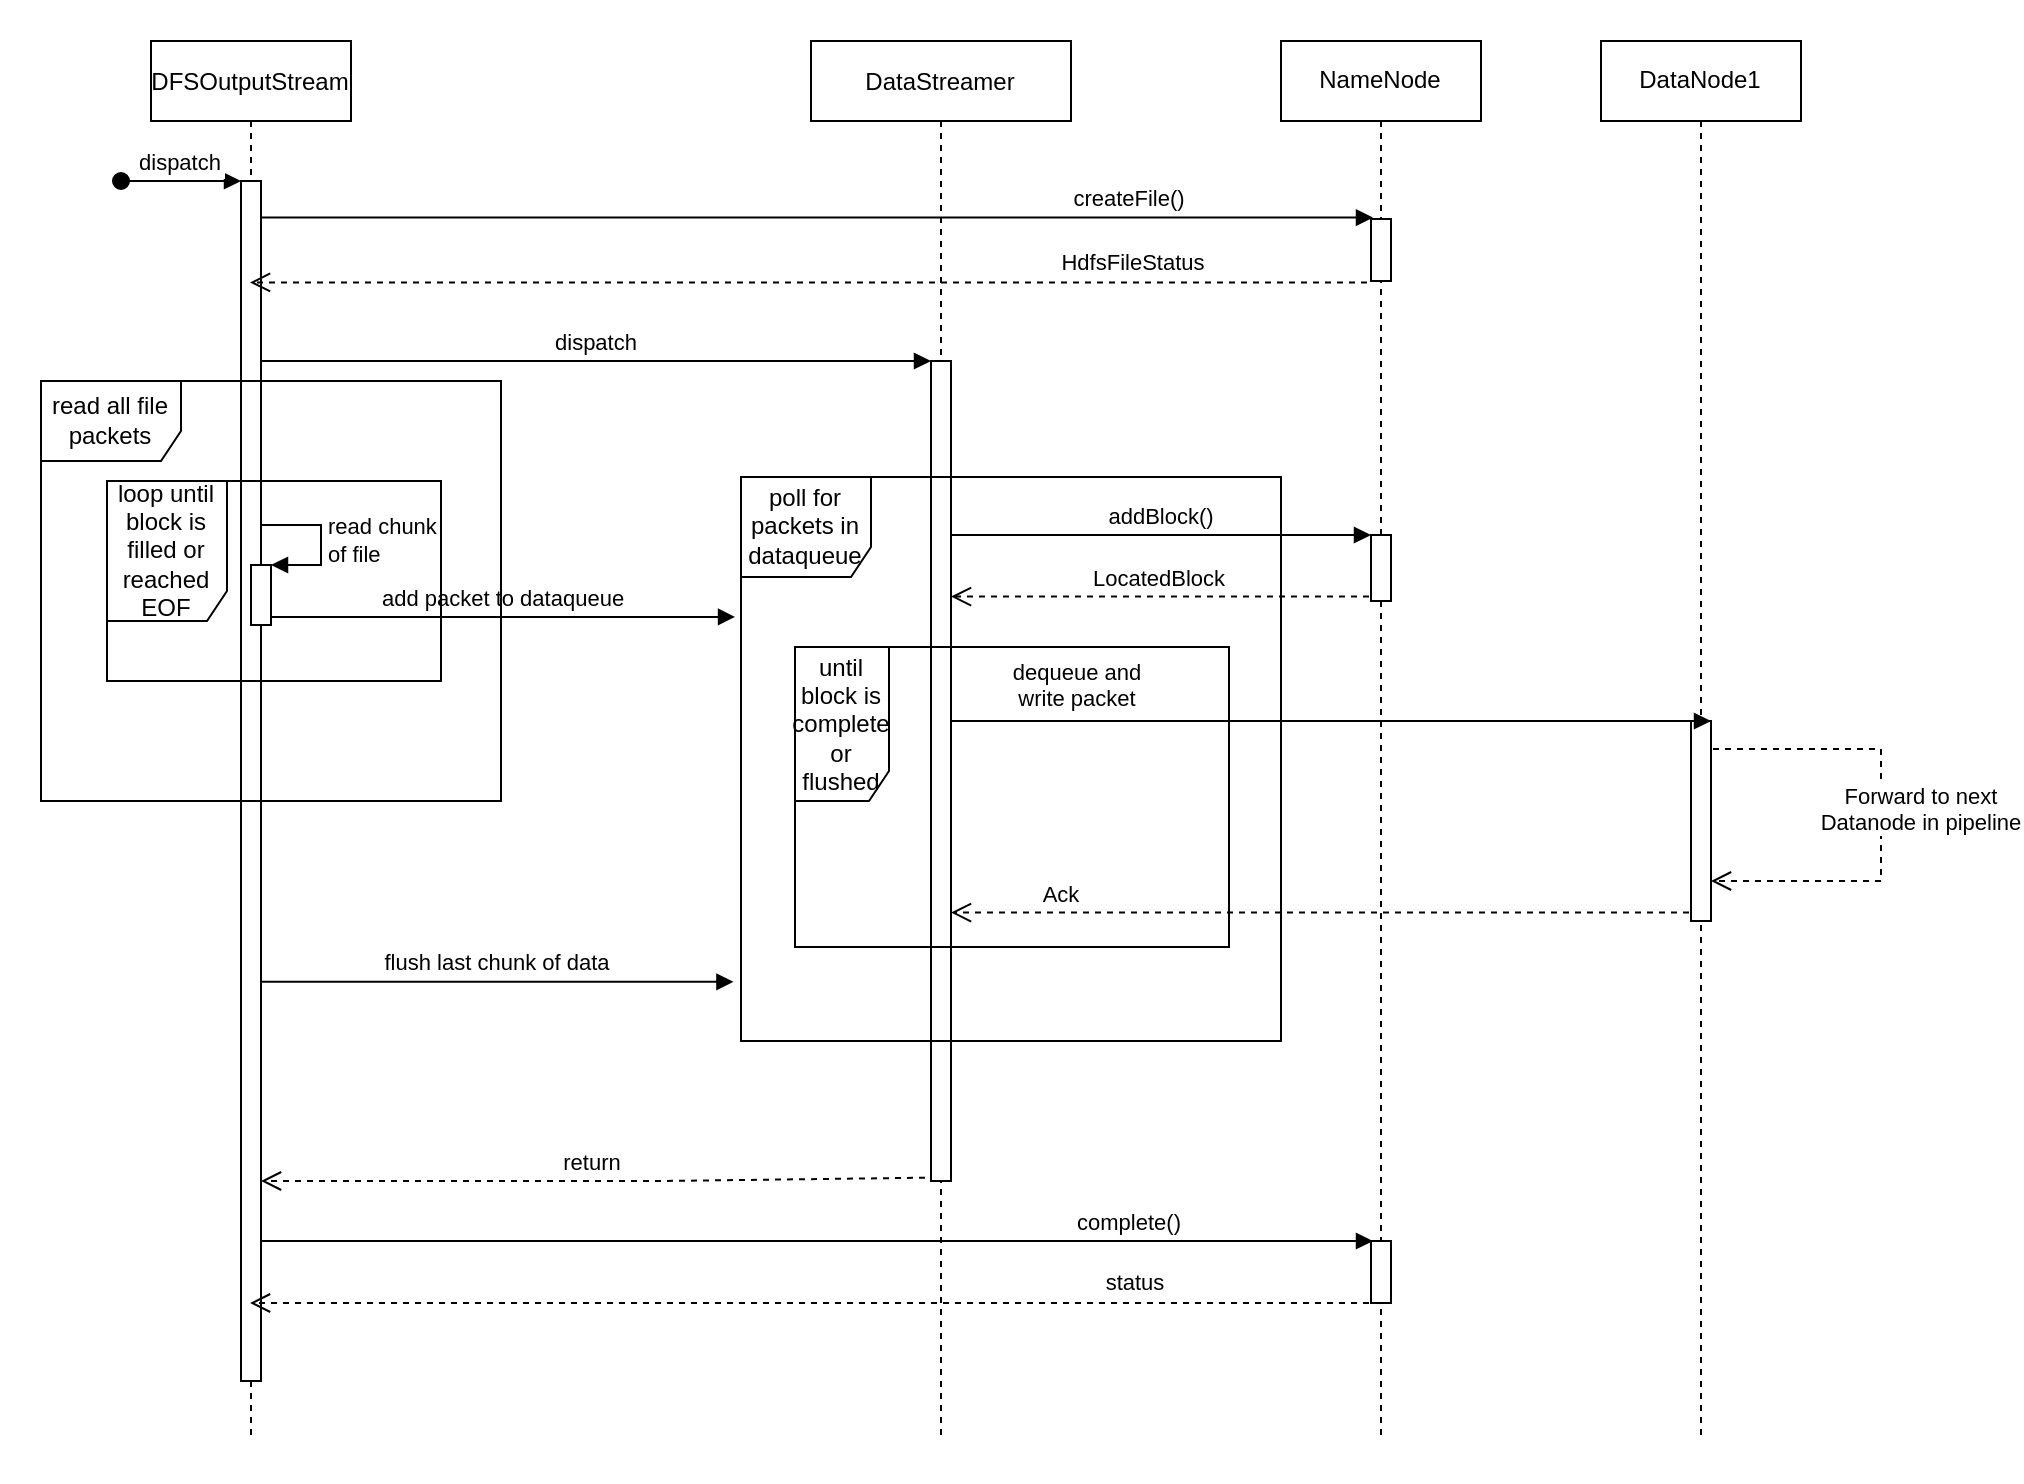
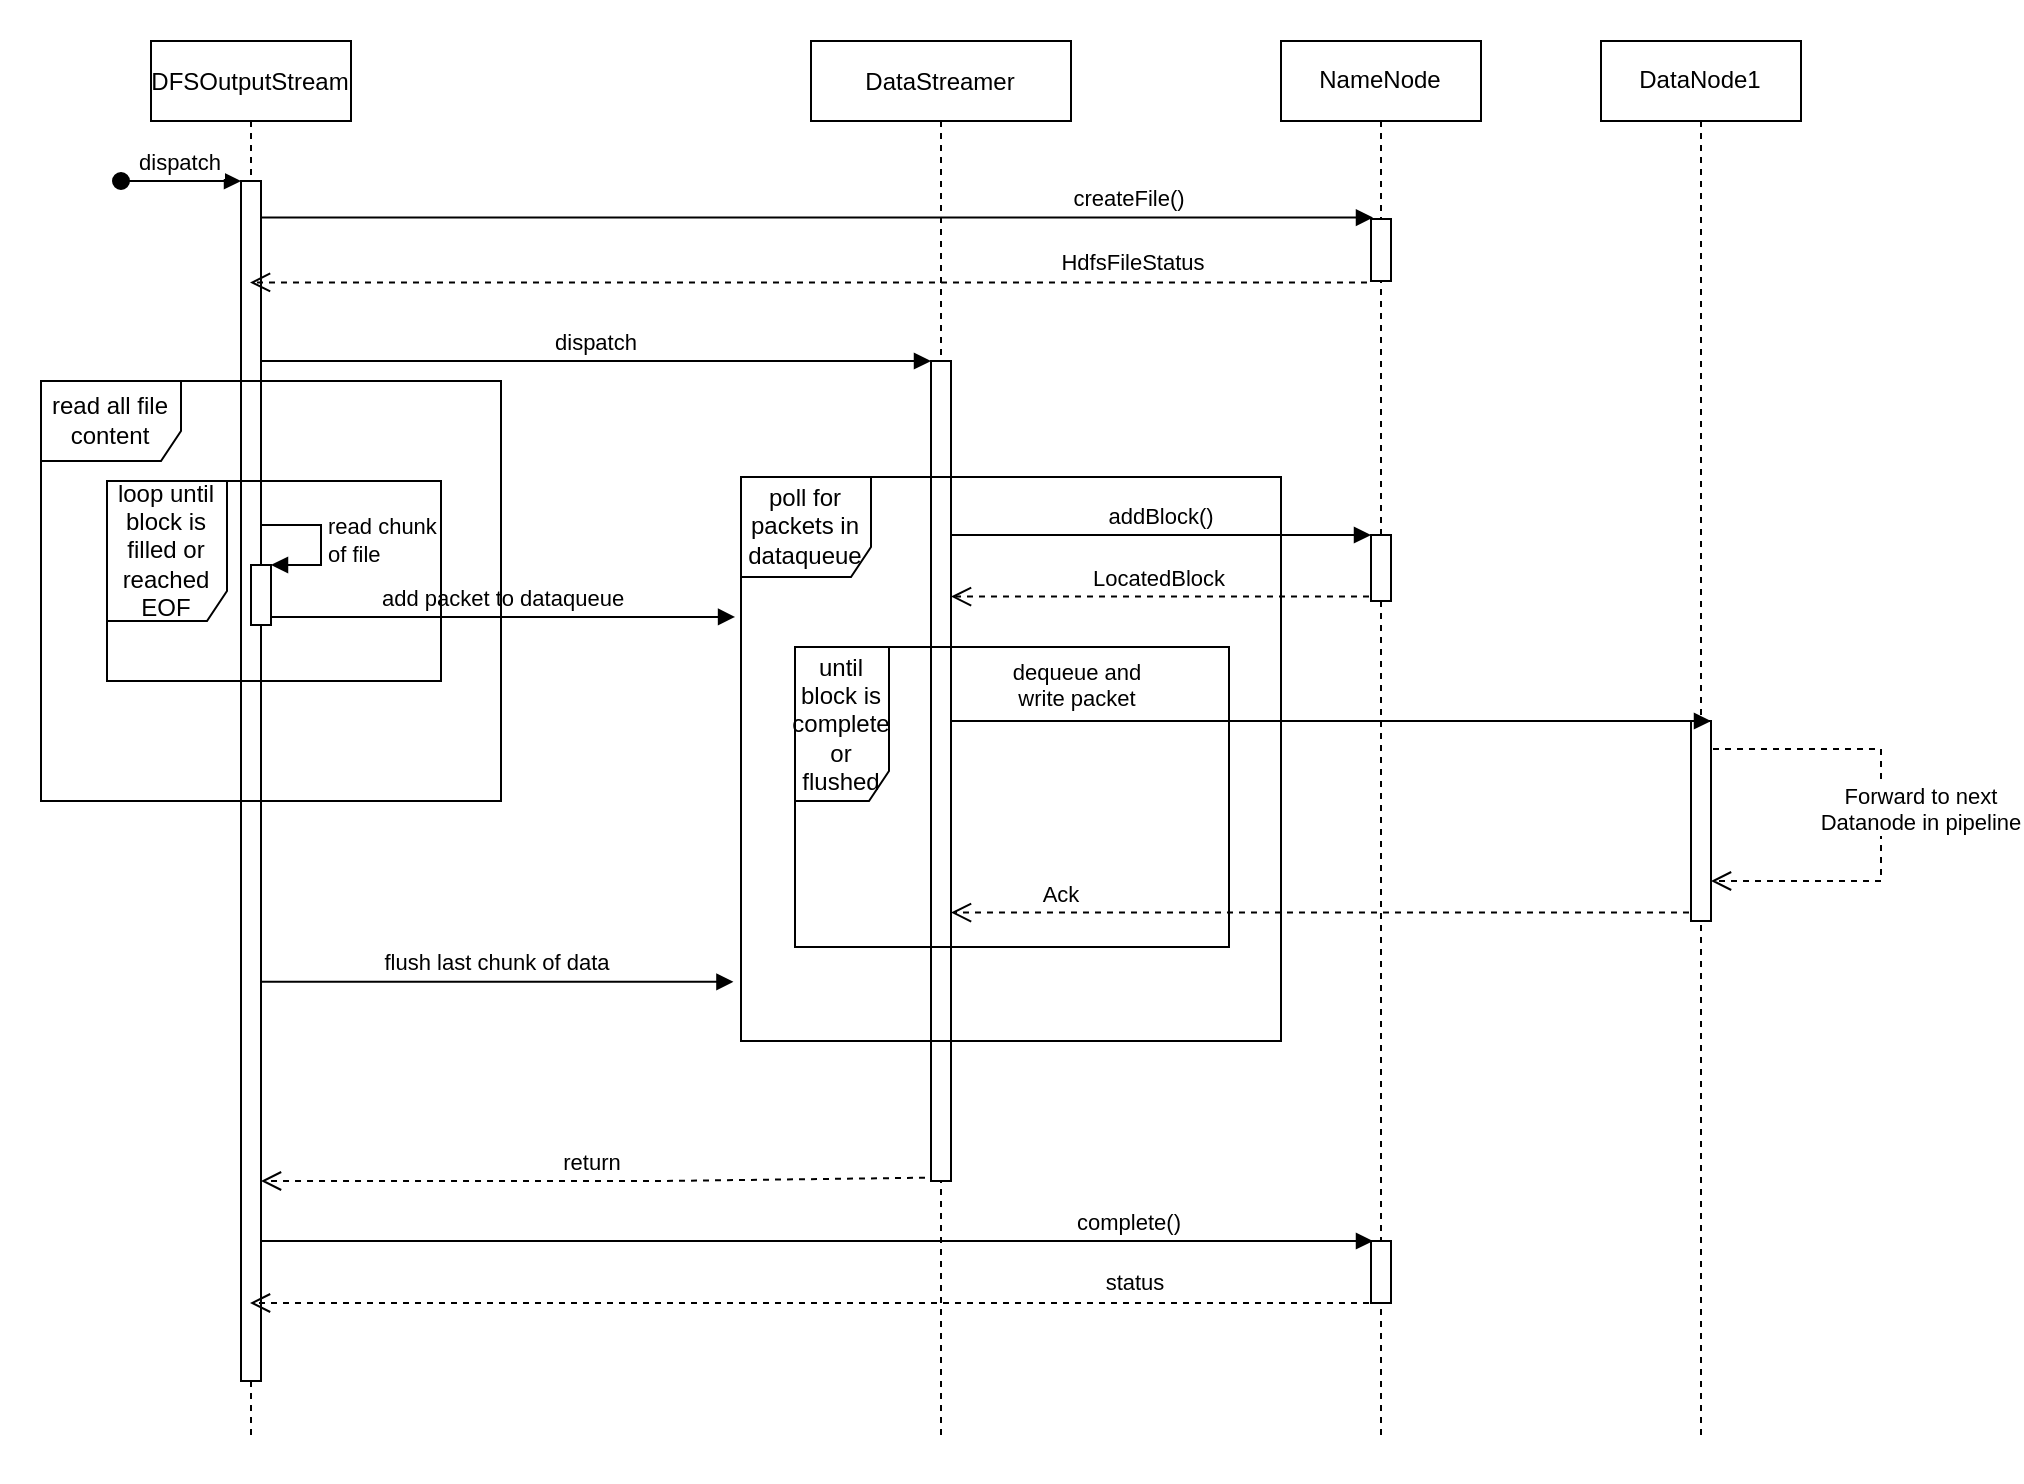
- <mxCell id="30" value="read all file packets" style="shape=umlFrame;whiteSpace=wrap;html=1;width=70;height=40;" parent="1" vertex="1"><mxGeometry x="20" y="190" width="230" height="210" as="geometry" /></mxCell>
+ <mxCell id="30" value="read all file content" style="shape=umlFrame;whiteSpace=wrap;html=1;width=70;height=40;" parent="1" vertex="1"><mxGeometry x="20" y="190" width="230" height="210" as="geometry" /></mxCell>
